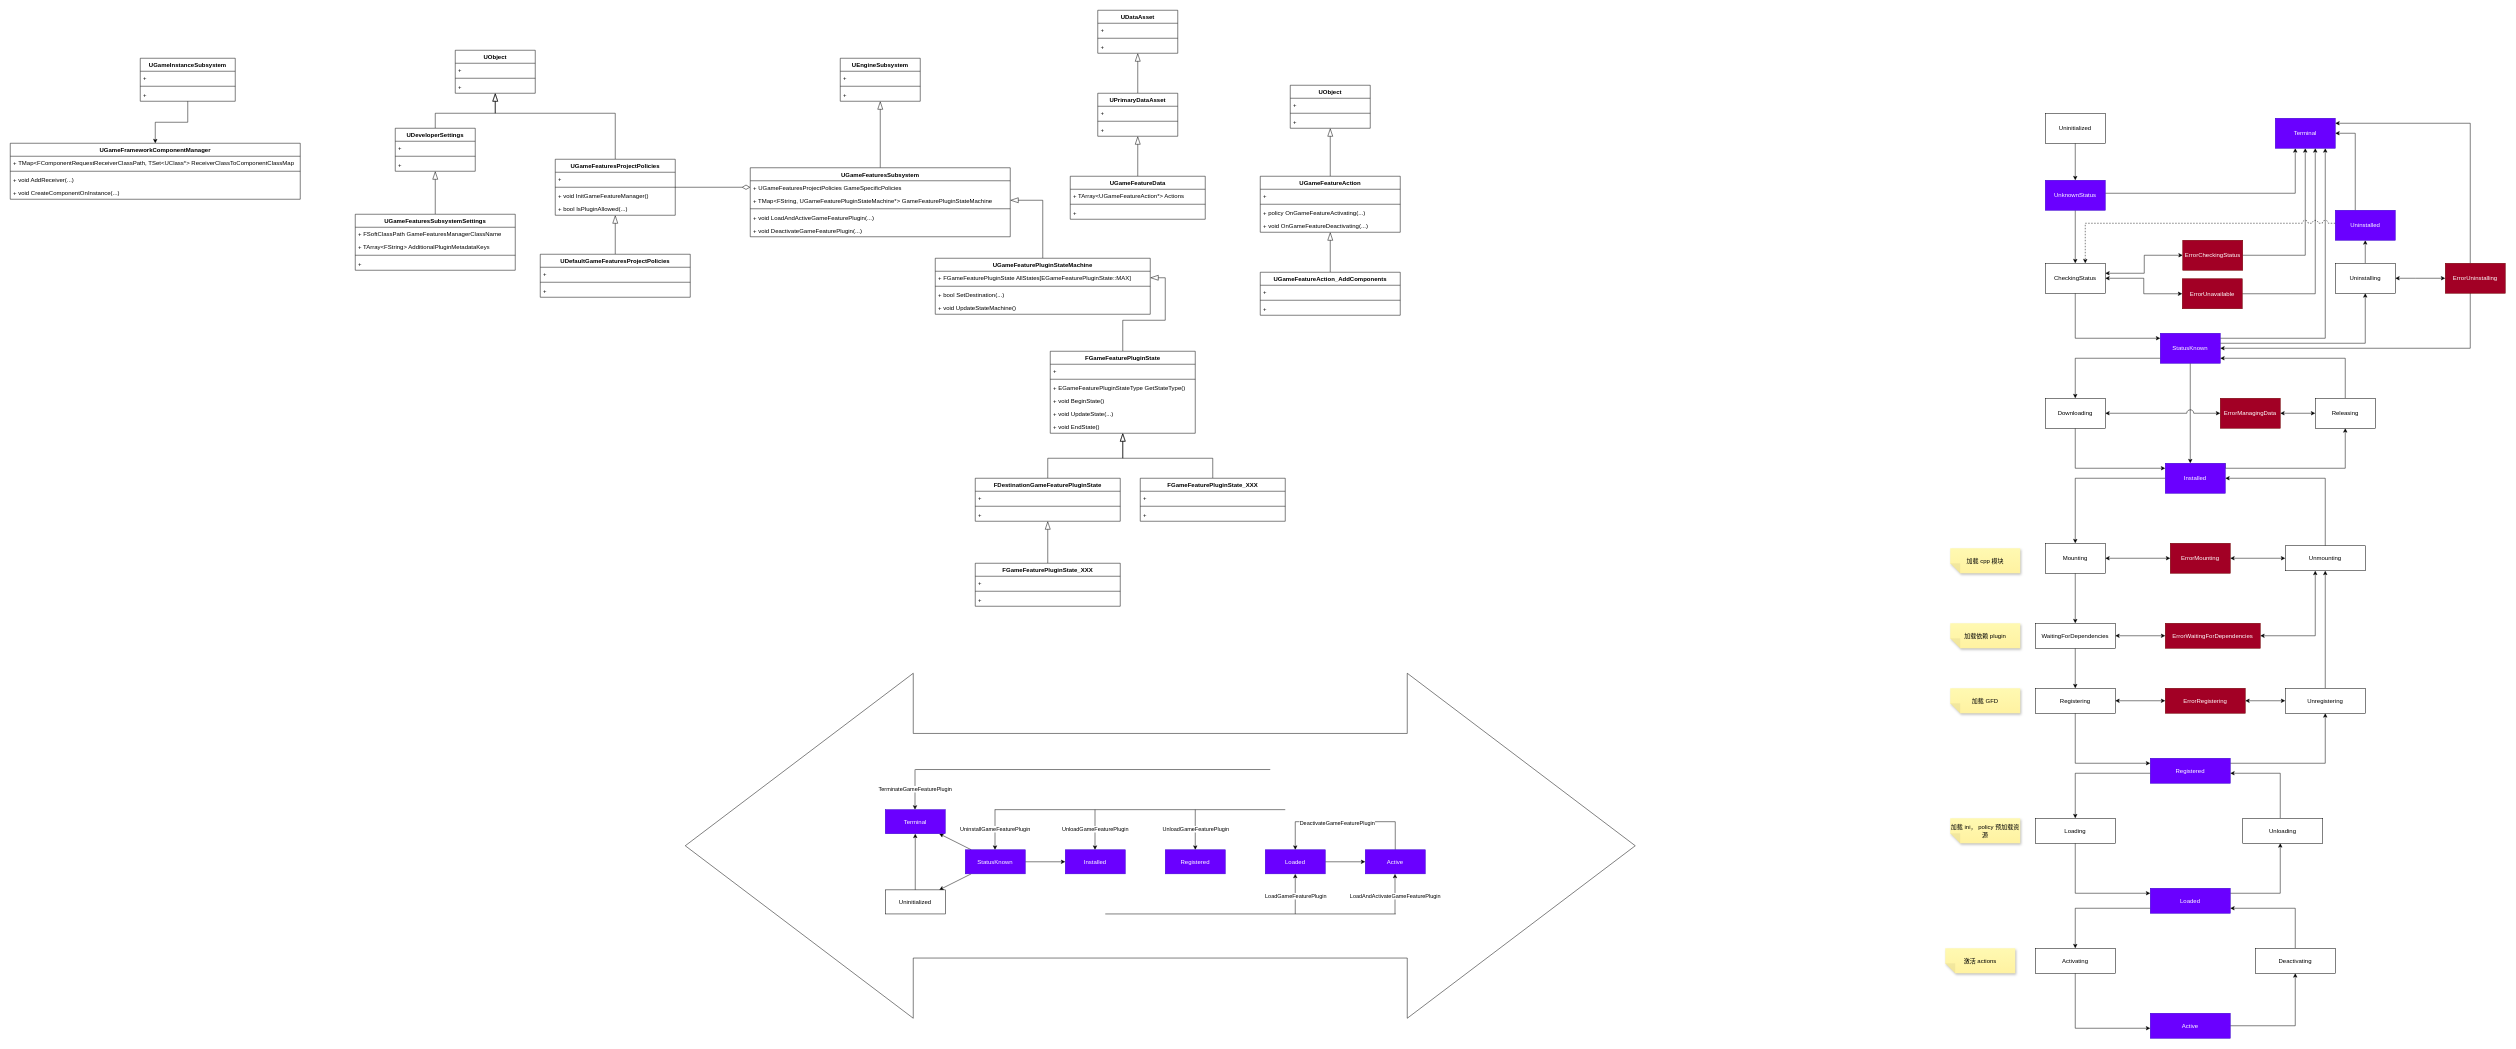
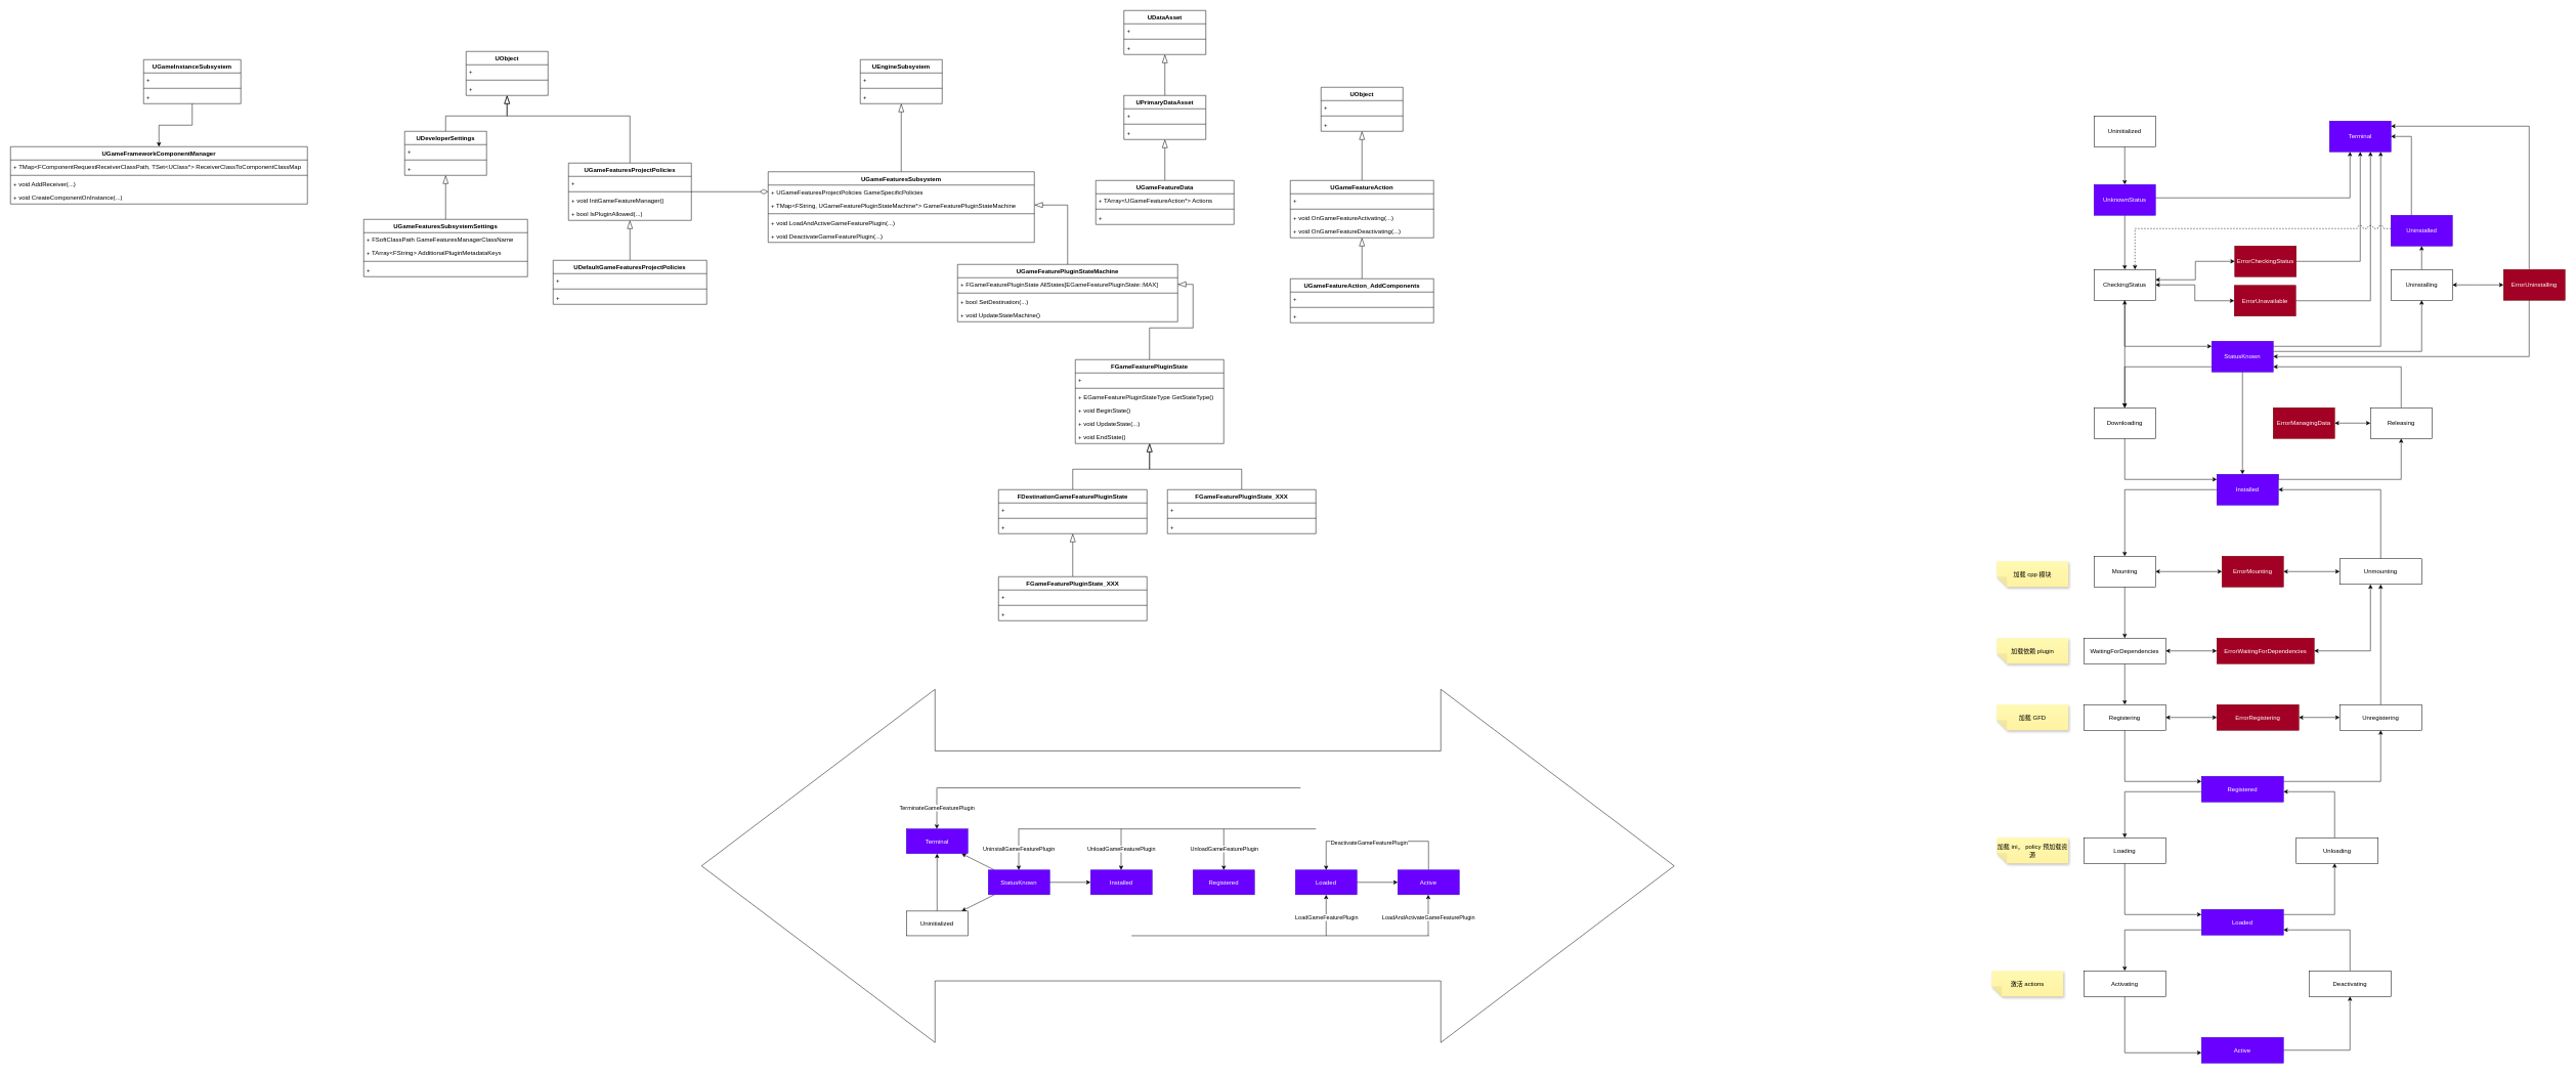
- <mxCell id="36" value="+ policy OnGameFeatureActivating(...)" style="text;strokeColor=none;fillColor=none;align=left;verticalAlign=top;spacingLeft=4;spacingRight=4;overflow=hidden;rotatable=0;points=[[0,0.5],[1,0.5]];portConstraint=eastwest;whiteSpace=wrap;html=1;" parent="33" vertex="1"><mxGeometry y="60" width="280" height="26" as="geometry" /></mxCell>
+ <mxCell id="36" value="+ void OnGameFeatureActivating(...)" style="text;strokeColor=none;fillColor=none;align=left;verticalAlign=top;spacingLeft=4;spacingRight=4;overflow=hidden;rotatable=0;points=[[0,0.5],[1,0.5]];portConstraint=eastwest;whiteSpace=wrap;html=1;" parent="33" vertex="1"><mxGeometry y="60" width="280" height="26" as="geometry" /></mxCell>
- <mxCell id="142" style="edgeStyle=orthogonalEdgeStyle;rounded=0;orthogonalLoop=1;jettySize=auto;html=1;strokeColor=default;align=center;verticalAlign=middle;fontFamily=Helvetica;fontSize=11;fontColor=default;labelBackgroundColor=default;startArrow=classic;startFill=1;endArrow=classic;jumpStyle=arc;jumpSize=14;" parent="1" source="144" target="191" edge="1"><mxGeometry relative="1" as="geometry" /></mxCell>
+ <mxCell id="142" style="edgeStyle=orthogonalEdgeStyle;rounded=0;orthogonalLoop=1;jettySize=auto;html=1;strokeColor=default;align=center;verticalAlign=middle;fontFamily=Helvetica;fontSize=11;fontColor=default;labelBackgroundColor=default;startArrow=classic;startFill=1;endArrow=classic;jumpStyle=arc;jumpSize=14;" parent="1" source="144" target="136" edge="1"><mxGeometry relative="1" as="geometry" /></mxCell>
